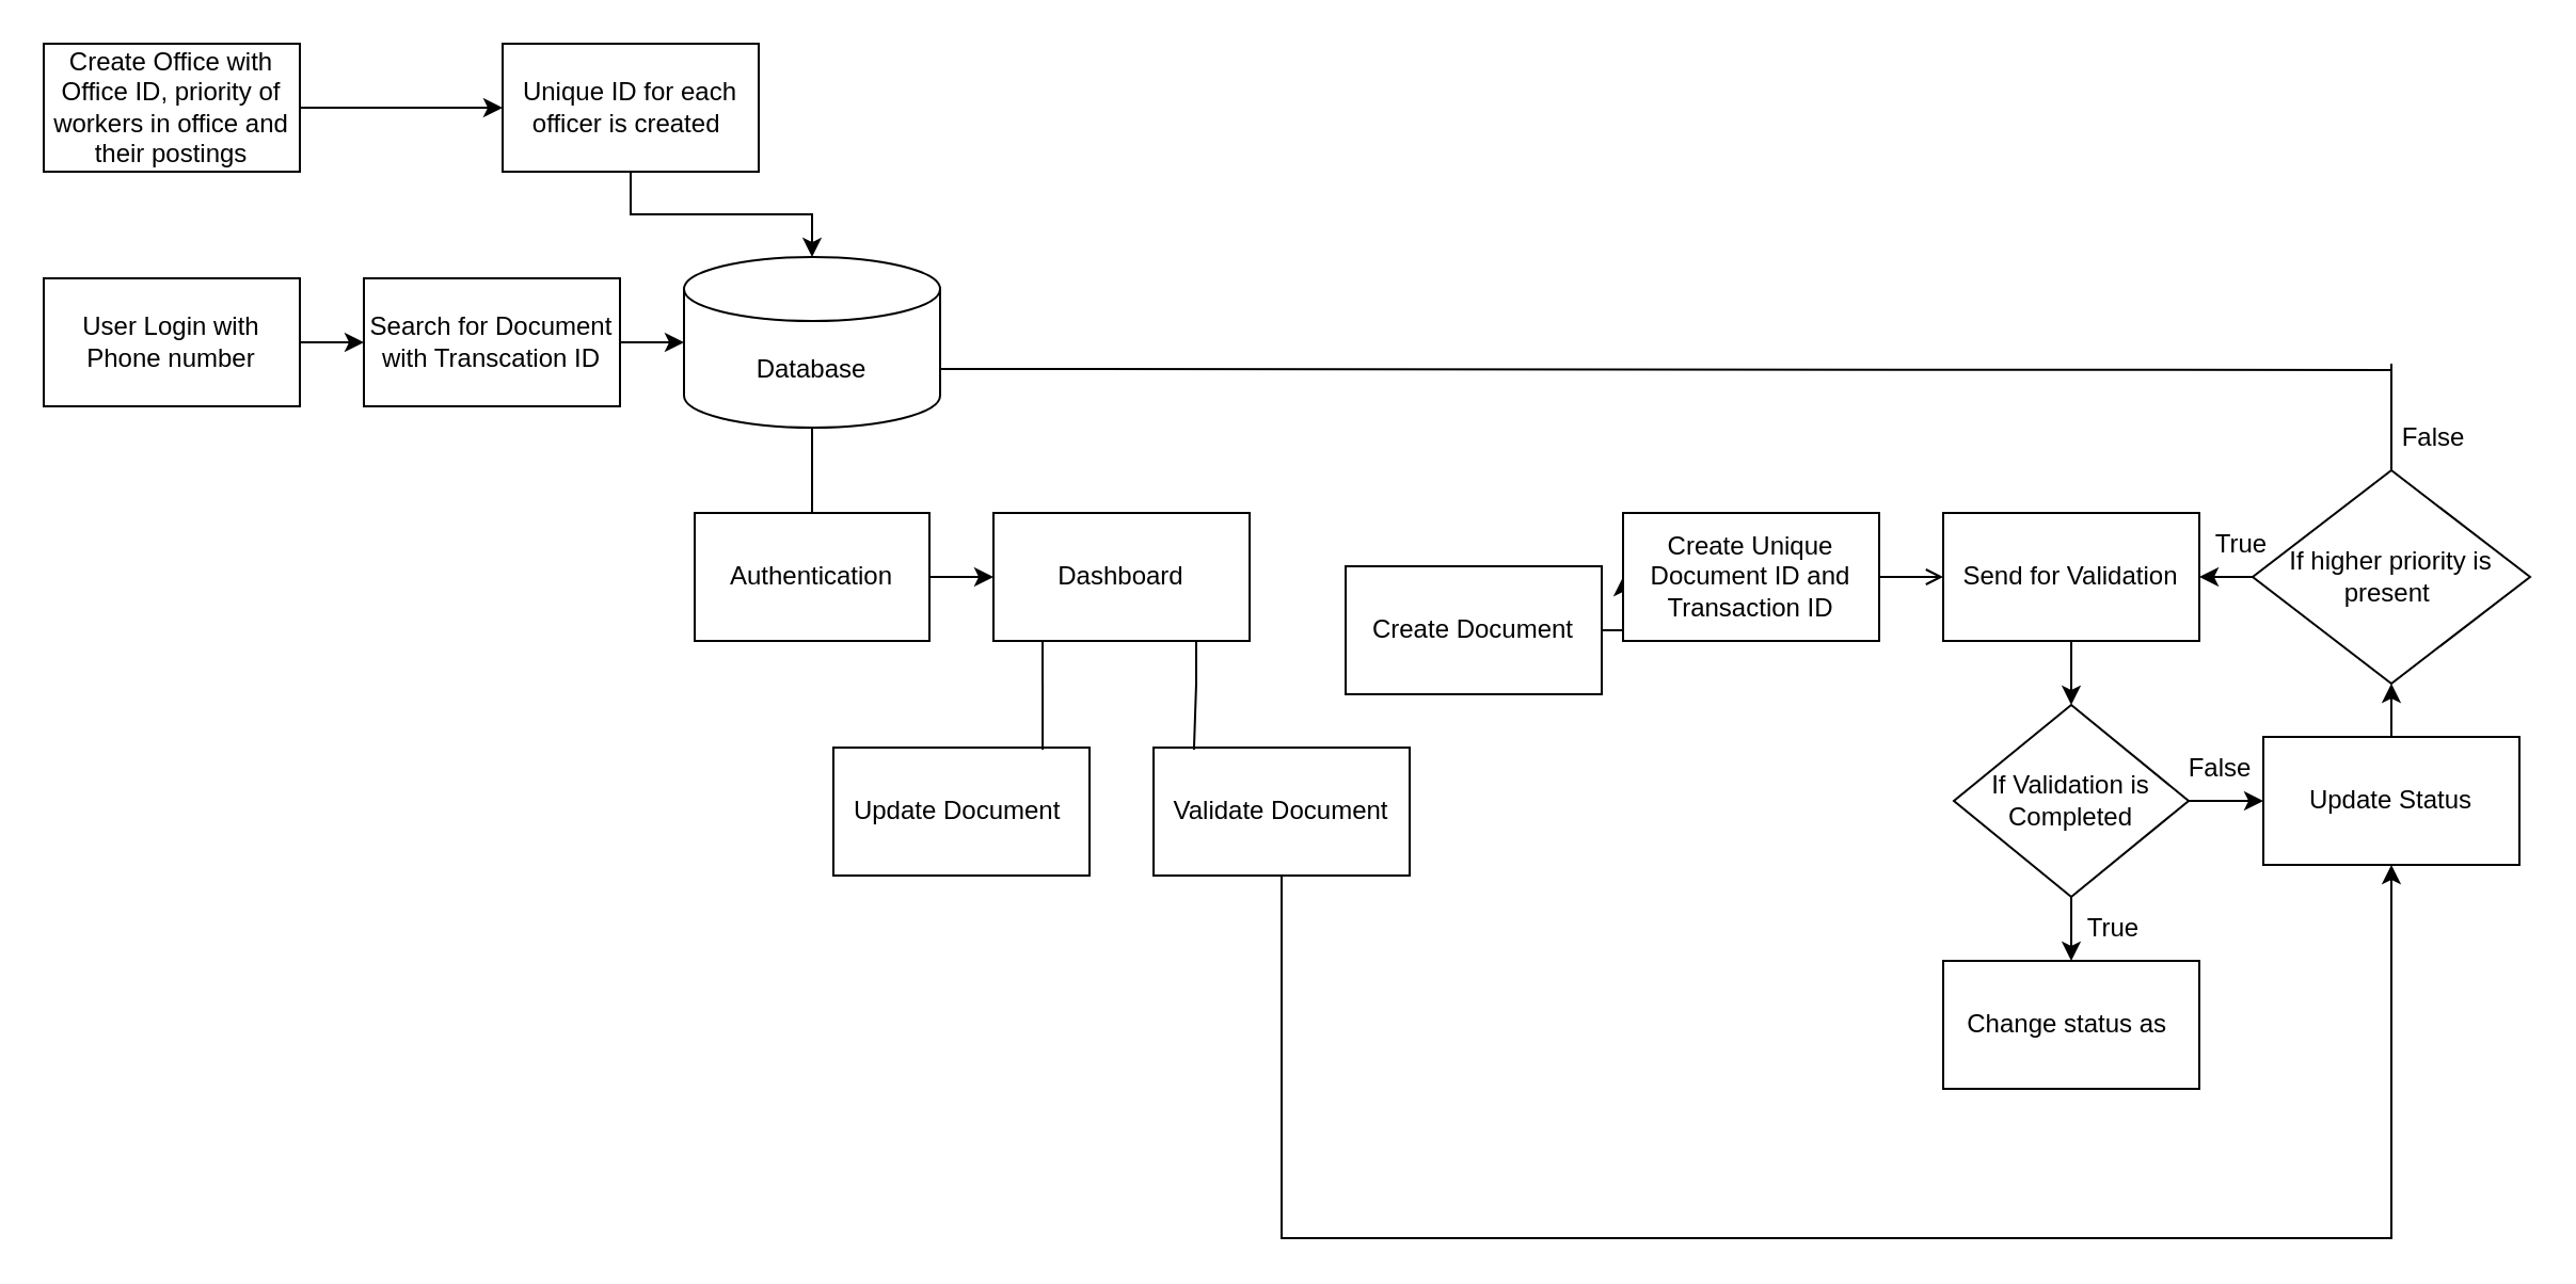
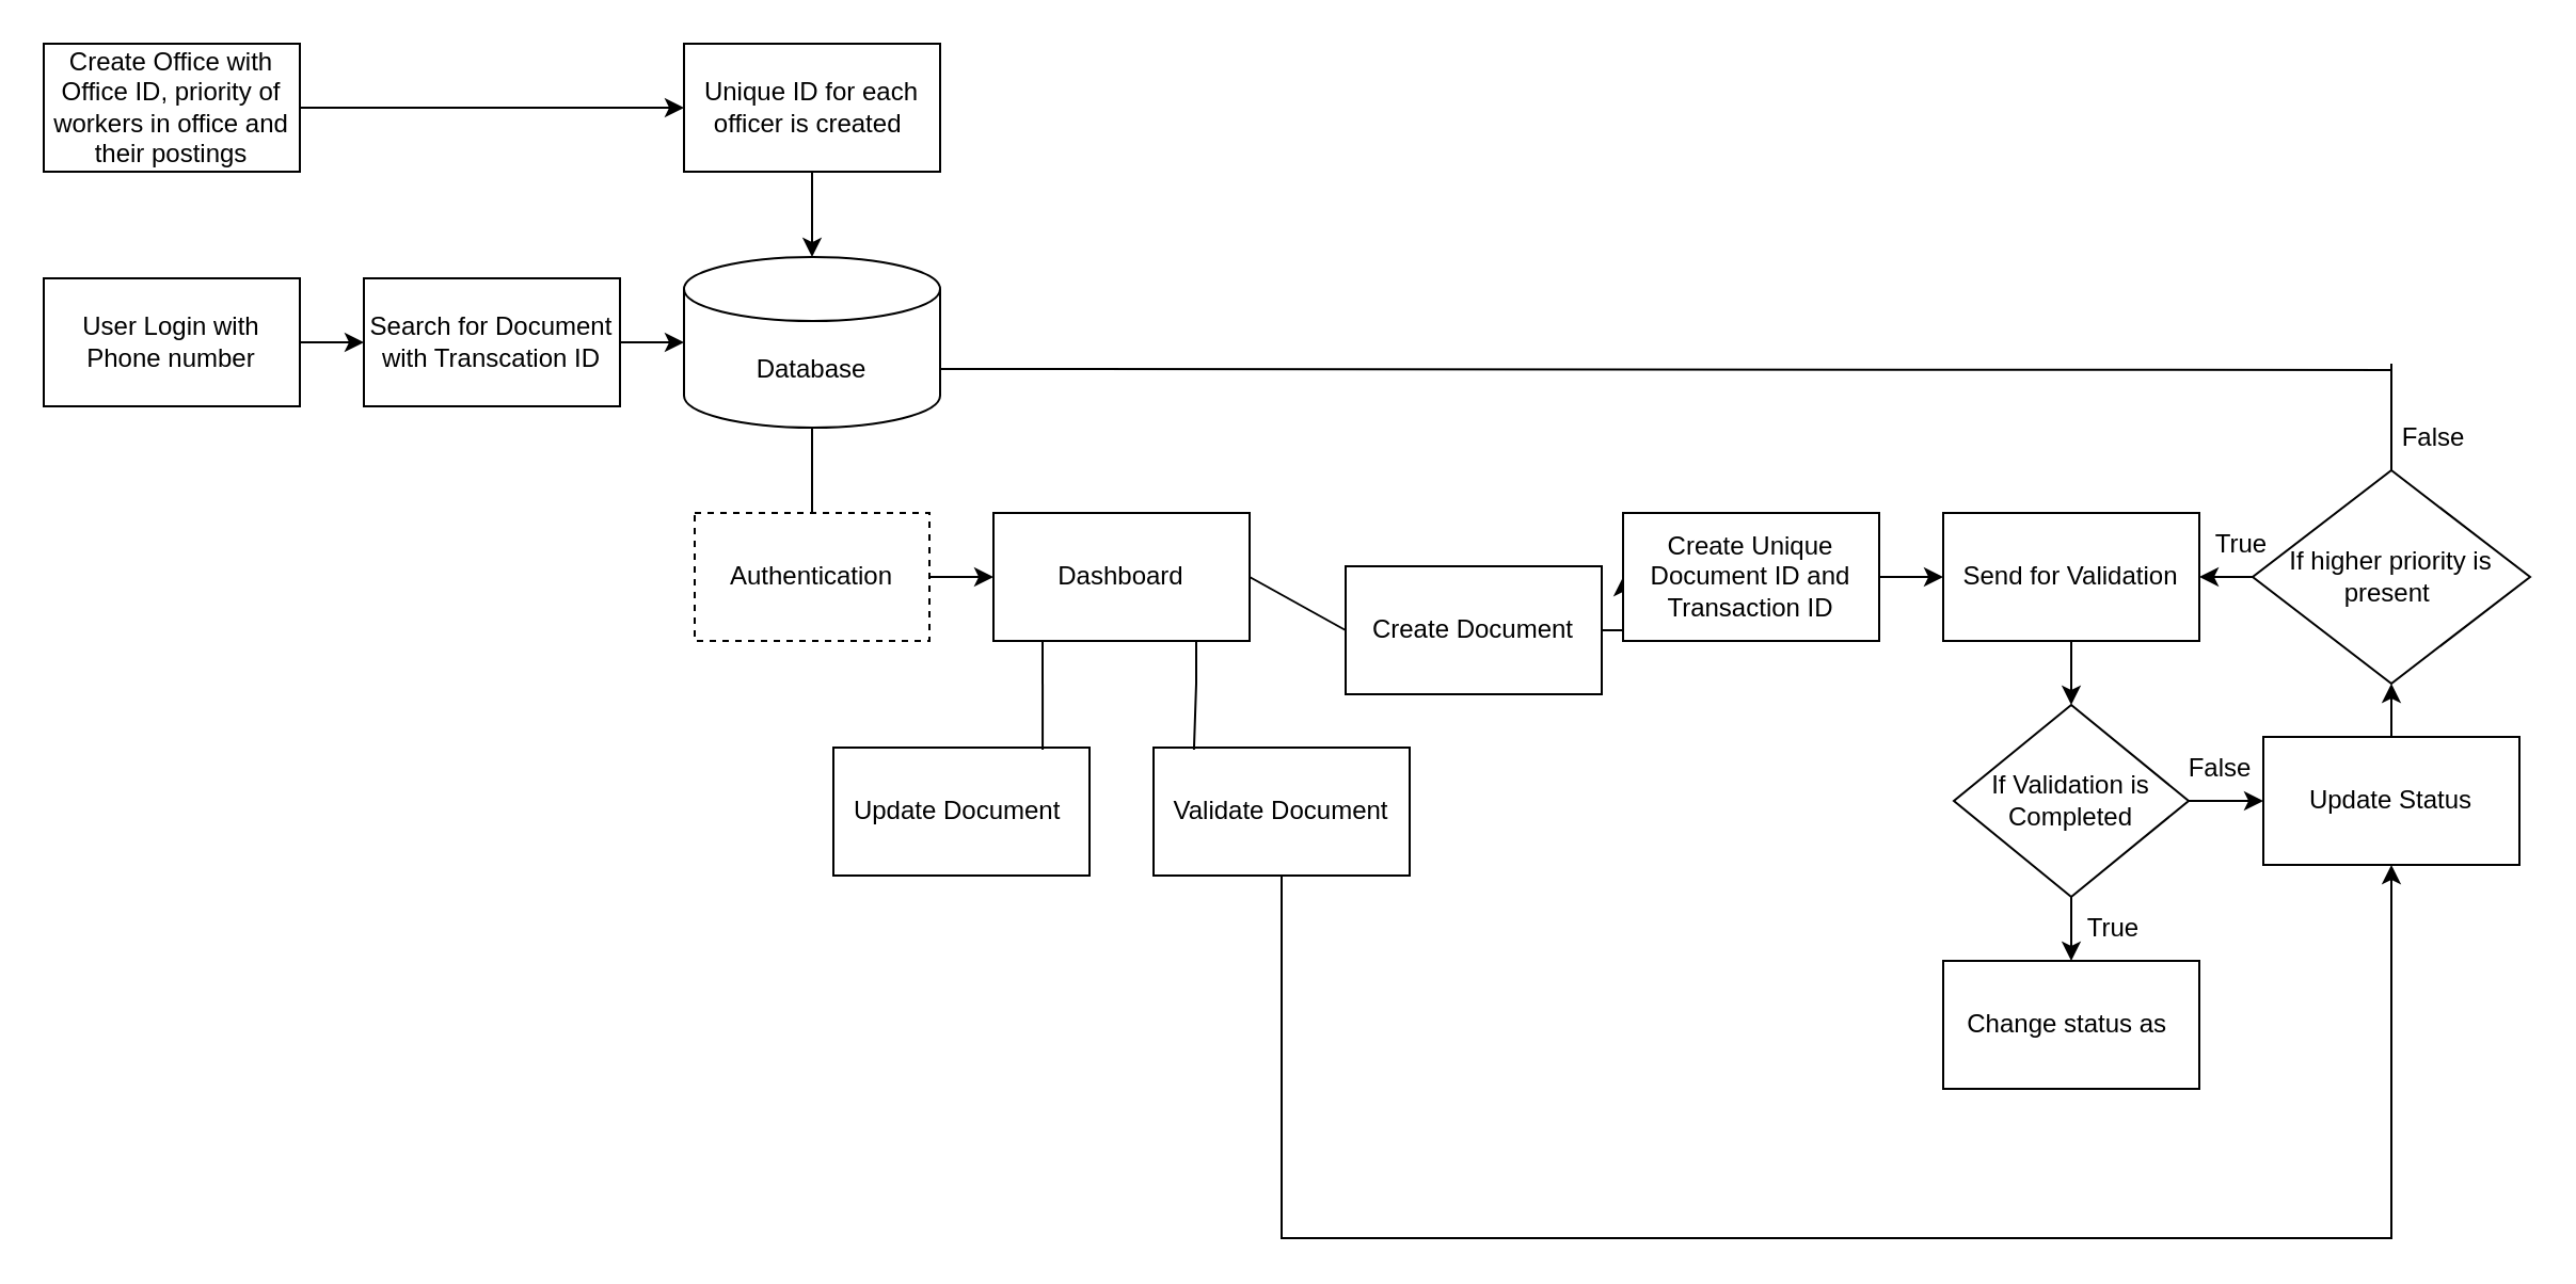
- <mxCell id="6" value="Unique ID for each officer is created&amp;nbsp;" style="rounded=0;whiteSpace=wrap;html=1;" vertex="1" parent="1"><mxGeometry x="235" y="20" width="120" height="60" as="geometry" /></mxCell>
+ <mxCell id="6" value="Unique ID for each officer is created&amp;nbsp;" style="rounded=0;whiteSpace=wrap;html=1;" vertex="1" parent="1"><mxGeometry x="320" y="20" width="120" height="60" as="geometry" /></mxCell>
- <mxCell id="17" value="Authentication" style="rounded=0;whiteSpace=wrap;html=1;" vertex="1" parent="1"><mxGeometry x="325" y="240" width="110" height="60" as="geometry" /></mxCell>
+ <mxCell id="17" value="Authentication" style="rounded=0;whiteSpace=wrap;html=1;dashed=1;" vertex="1" parent="1"><mxGeometry x="325" y="240" width="110" height="60" as="geometry" /></mxCell>
- <mxCell id="23" style="edgeStyle=orthogonalEdgeStyle;rounded=0;orthogonalLoop=1;jettySize=auto;html=1;exitX=1;exitY=0.5;exitDx=0;exitDy=0;entryX=0;entryY=0.5;entryDx=0;entryDy=0;endArrow=open;" edge="1" parent="1" source="24" target="27"><mxGeometry relative="1" as="geometry" /></mxCell>
+ <mxCell id="23" style="edgeStyle=orthogonalEdgeStyle;rounded=0;orthogonalLoop=1;jettySize=auto;html=1;exitX=1;exitY=0.5;exitDx=0;exitDy=0;entryX=0;entryY=0.5;entryDx=0;entryDy=0;" edge="1" parent="1" source="24" target="27"><mxGeometry relative="1" as="geometry" /></mxCell>
+ <mxCell id="15" value="" style="endArrow=none;html=1;rounded=0;entryX=0;entryY=0.5;entryDx=0;entryDy=0;exitX=1;exitY=0.5;exitDx=0;exitDy=0;" edge="1" parent="1" source="7" target="9"><mxGeometry width="50" height="50" relative="1" as="geometry"><mxPoint x="500" y="320" as="sourcePoint" /><mxPoint x="550" y="270" as="targetPoint" /></mxGeometry></mxCell>
